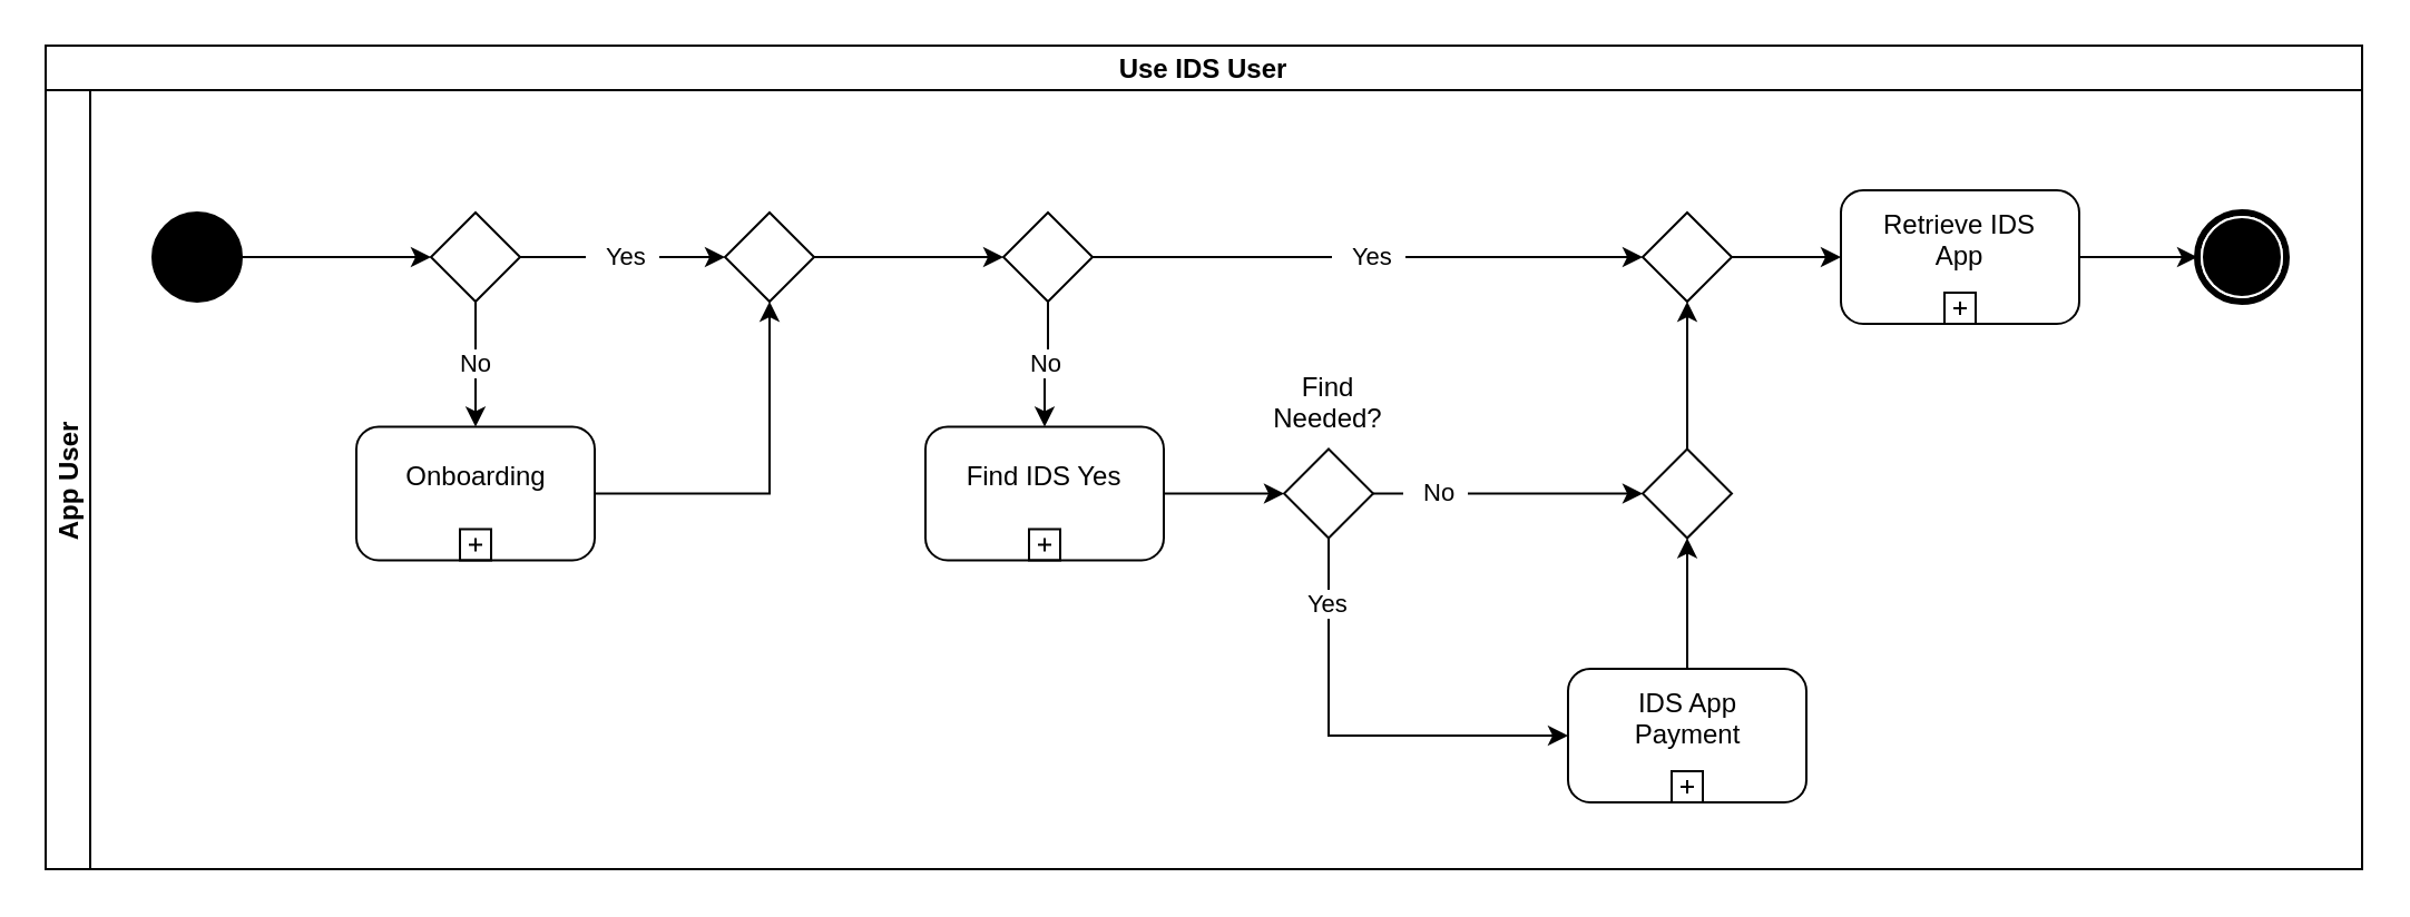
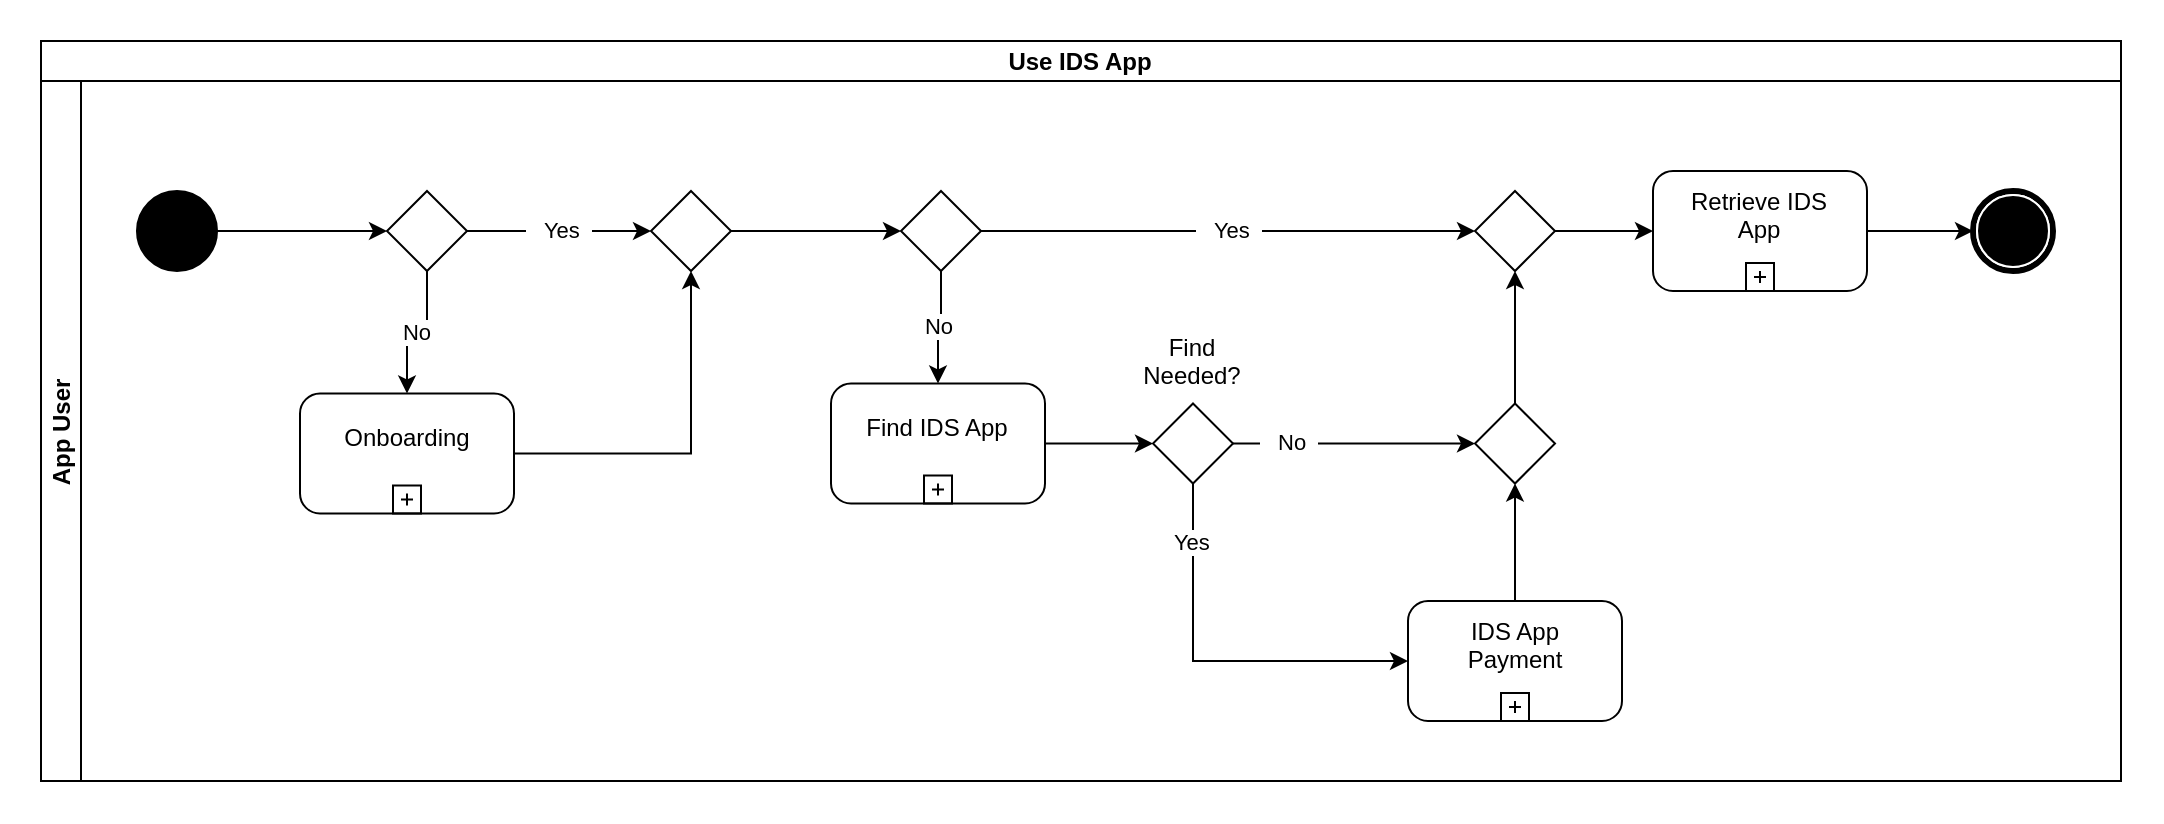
- <mxCell id="2" value="Use IDS User" style="swimlane;childLayout=stackLayout;resizeParent=1;resizeParentMax=0;horizontal=1;startSize=20;horizontalStack=0;fontStyle=1" vertex="1" parent="1"><mxGeometry x="20" y="20" width="1040" height="370" as="geometry" /></mxCell>
+ <mxCell id="2" value="Use IDS App" style="swimlane;childLayout=stackLayout;resizeParent=1;resizeParentMax=0;horizontal=1;startSize=20;horizontalStack=0;fontStyle=1" vertex="1" parent="1"><mxGeometry x="20" y="20" width="1040" height="370" as="geometry" /></mxCell>
- <mxCell id="6" value="Find IDS Yes&#10;" style="points=[[0.25,0,0],[0.5,0,0],[0.75,0,0],[1,0.25,0],[1,0.5,0],[1,0.75,0],[0.75,1,0],[0.5,1,0],[0.25,1,0],[0,0.75,0],[0,0.5,0],[0,0.25,0]];shape=mxgraph.bpmn.task;whiteSpace=wrap;rectStyle=rounded;size=10;taskMarker=abstract;isLoopSub=1;fontSize=12;" vertex="1" parent="3"><mxGeometry x="395" y="151.25" width="107" height="60" as="geometry" /></mxCell>
+ <mxCell id="6" value="Find IDS App&#10;" style="points=[[0.25,0,0],[0.5,0,0],[0.75,0,0],[1,0.25,0],[1,0.5,0],[1,0.75,0],[0.75,1,0],[0.5,1,0],[0.25,1,0],[0,0.75,0],[0,0.5,0],[0,0.25,0]];shape=mxgraph.bpmn.task;whiteSpace=wrap;rectStyle=rounded;size=10;taskMarker=abstract;isLoopSub=1;fontSize=12;" vertex="1" parent="3"><mxGeometry x="395" y="151.25" width="107" height="60" as="geometry" /></mxCell>
- <mxCell id="5" value="Onboarding&#10;" style="points=[[0.25,0,0],[0.5,0,0],[0.75,0,0],[1,0.25,0],[1,0.5,0],[1,0.75,0],[0.75,1,0],[0.5,1,0],[0.25,1,0],[0,0.75,0],[0,0.5,0],[0,0.25,0]];shape=mxgraph.bpmn.task;whiteSpace=wrap;rectStyle=rounded;size=10;taskMarker=abstract;isLoopSub=1;fontSize=12;" vertex="1" parent="3"><mxGeometry x="139.5" y="151.25" width="107" height="60" as="geometry" /></mxCell>
+ <mxCell id="5" value="Onboarding&#10;" style="points=[[0.25,0,0],[0.5,0,0],[0.75,0,0],[1,0.25,0],[1,0.5,0],[1,0.75,0],[0.75,1,0],[0.5,1,0],[0.25,1,0],[0,0.75,0],[0,0.5,0],[0,0.25,0]];shape=mxgraph.bpmn.task;whiteSpace=wrap;rectStyle=rounded;size=10;taskMarker=abstract;isLoopSub=1;fontSize=12;" vertex="1" parent="3"><mxGeometry x="129.5" y="156.25" width="107" height="60" as="geometry" /></mxCell>
